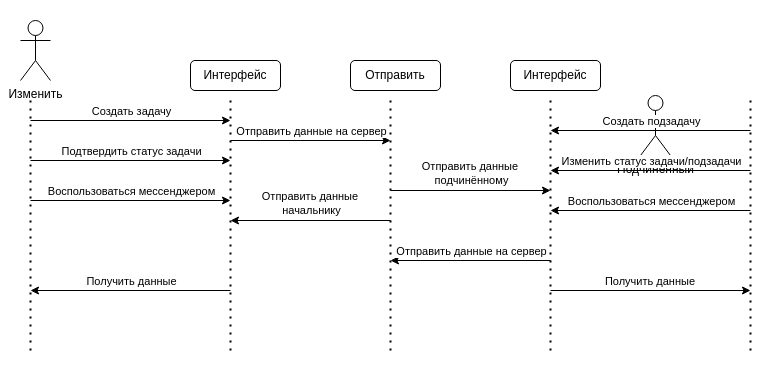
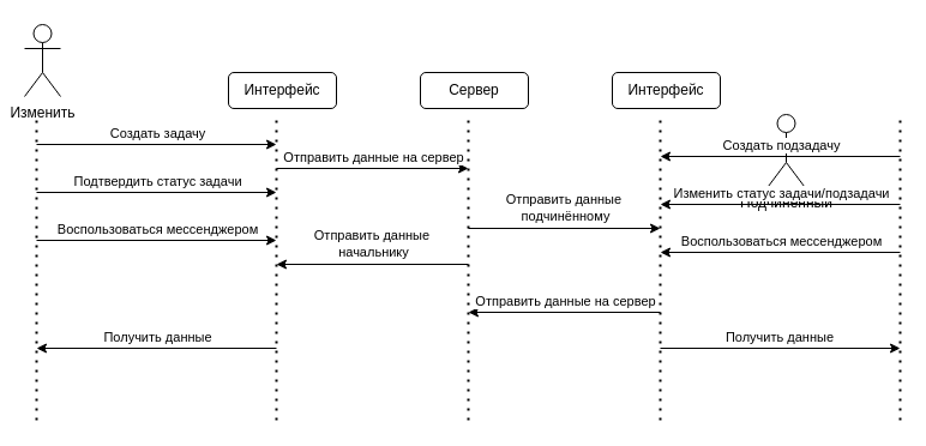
- <mxCell id="7" value="Отправить" style="rounded=1;whiteSpace=wrap;html=1;" parent="1" vertex="1"><mxGeometry x="350" y="60" width="90" height="30" as="geometry" /></mxCell>
+ <mxCell id="7" value="Сервер" style="rounded=1;whiteSpace=wrap;html=1;" parent="1" vertex="1"><mxGeometry x="350" y="60" width="90" height="30" as="geometry" /></mxCell>
